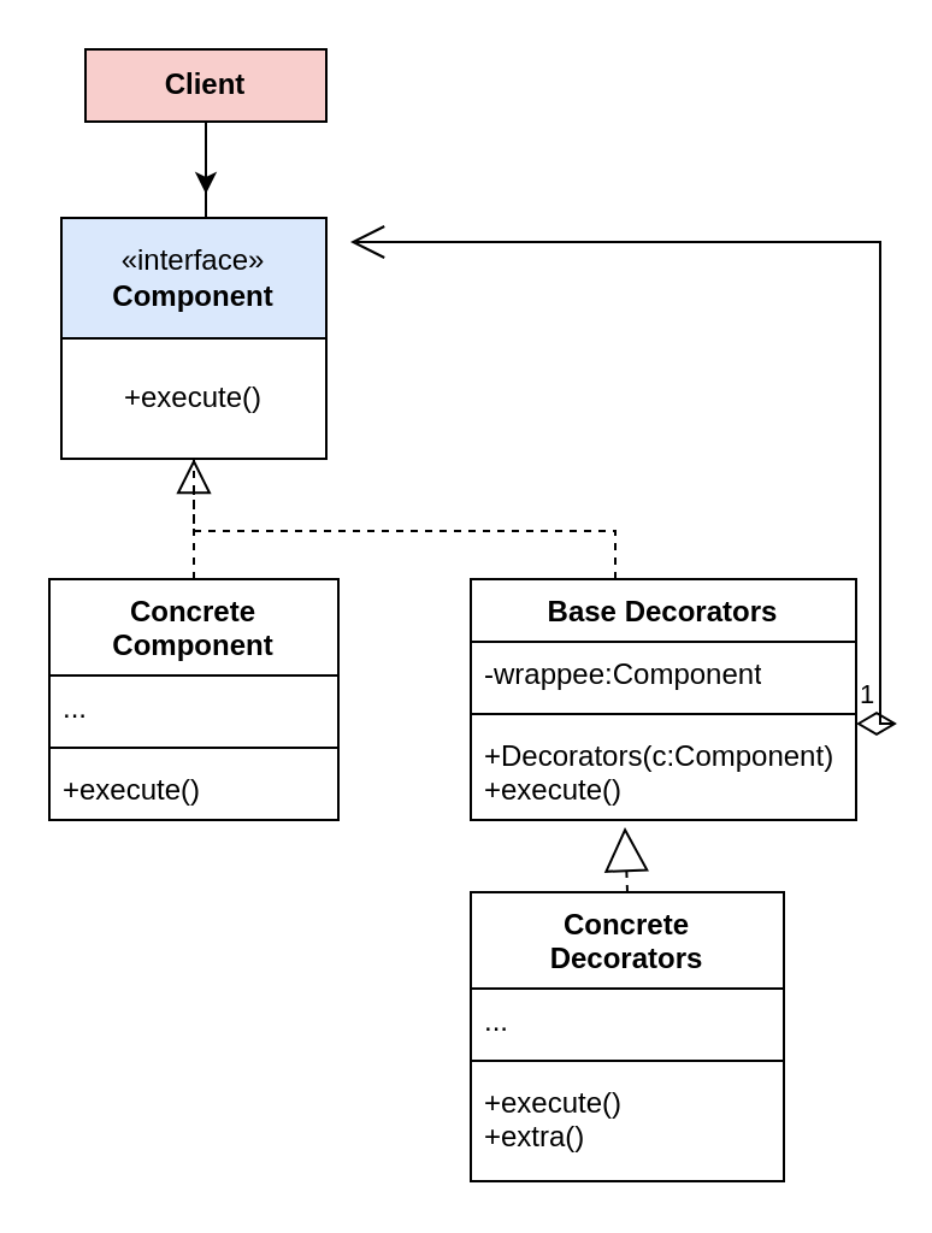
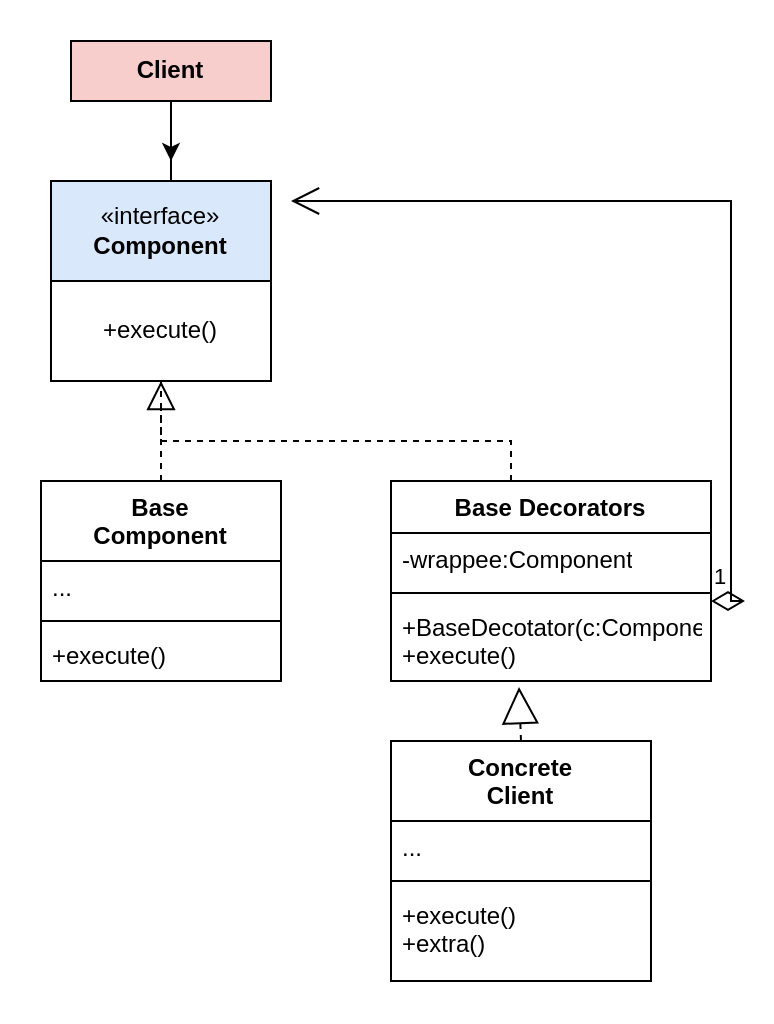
- <mxCell id="7" value="Concrete&lt;div&gt;Component&lt;/div&gt;" style="swimlane;fontStyle=1;align=center;verticalAlign=top;childLayout=stackLayout;horizontal=1;startSize=40;horizontalStack=0;resizeParent=1;resizeParentMax=0;resizeLast=0;collapsible=1;marginBottom=0;whiteSpace=wrap;html=1;" vertex="1" parent="1"><mxGeometry x="20" y="240" width="120" height="100" as="geometry" /></mxCell>
+ <mxCell id="7" value="Base&lt;div&gt;Component&lt;/div&gt;" style="swimlane;fontStyle=1;align=center;verticalAlign=top;childLayout=stackLayout;horizontal=1;startSize=40;horizontalStack=0;resizeParent=1;resizeParentMax=0;resizeLast=0;collapsible=1;marginBottom=0;whiteSpace=wrap;html=1;" vertex="1" parent="1"><mxGeometry x="20" y="240" width="120" height="100" as="geometry" /></mxCell>
- <mxCell id="14" value="+Decorators(c:Component)&lt;div&gt;+execute()&lt;/div&gt;" style="text;strokeColor=none;fillColor=none;align=left;verticalAlign=top;spacingLeft=4;spacingRight=4;overflow=hidden;rotatable=0;points=[[0,0.5],[1,0.5]];portConstraint=eastwest;whiteSpace=wrap;html=1;" vertex="1" parent="11"><mxGeometry y="60" width="160" height="40" as="geometry" /></mxCell>
+ <mxCell id="14" value="+BaseDecotator(c:Component)&lt;div&gt;+execute()&lt;/div&gt;" style="text;strokeColor=none;fillColor=none;align=left;verticalAlign=top;spacingLeft=4;spacingRight=4;overflow=hidden;rotatable=0;points=[[0,0.5],[1,0.5]];portConstraint=eastwest;whiteSpace=wrap;html=1;" vertex="1" parent="11"><mxGeometry y="60" width="160" height="40" as="geometry" /></mxCell>
- <mxCell id="15" value="Concrete&lt;div&gt;Decorators&lt;/div&gt;" style="swimlane;fontStyle=1;align=center;verticalAlign=top;childLayout=stackLayout;horizontal=1;startSize=40;horizontalStack=0;resizeParent=1;resizeParentMax=0;resizeLast=0;collapsible=1;marginBottom=0;whiteSpace=wrap;html=1;" vertex="1" parent="1"><mxGeometry x="195" y="370" width="130" height="120" as="geometry" /></mxCell>
+ <mxCell id="15" value="Concrete&lt;div&gt;Client&lt;/div&gt;" style="swimlane;fontStyle=1;align=center;verticalAlign=top;childLayout=stackLayout;horizontal=1;startSize=40;horizontalStack=0;resizeParent=1;resizeParentMax=0;resizeLast=0;collapsible=1;marginBottom=0;whiteSpace=wrap;html=1;" vertex="1" parent="1"><mxGeometry x="195" y="370" width="130" height="120" as="geometry" /></mxCell>
